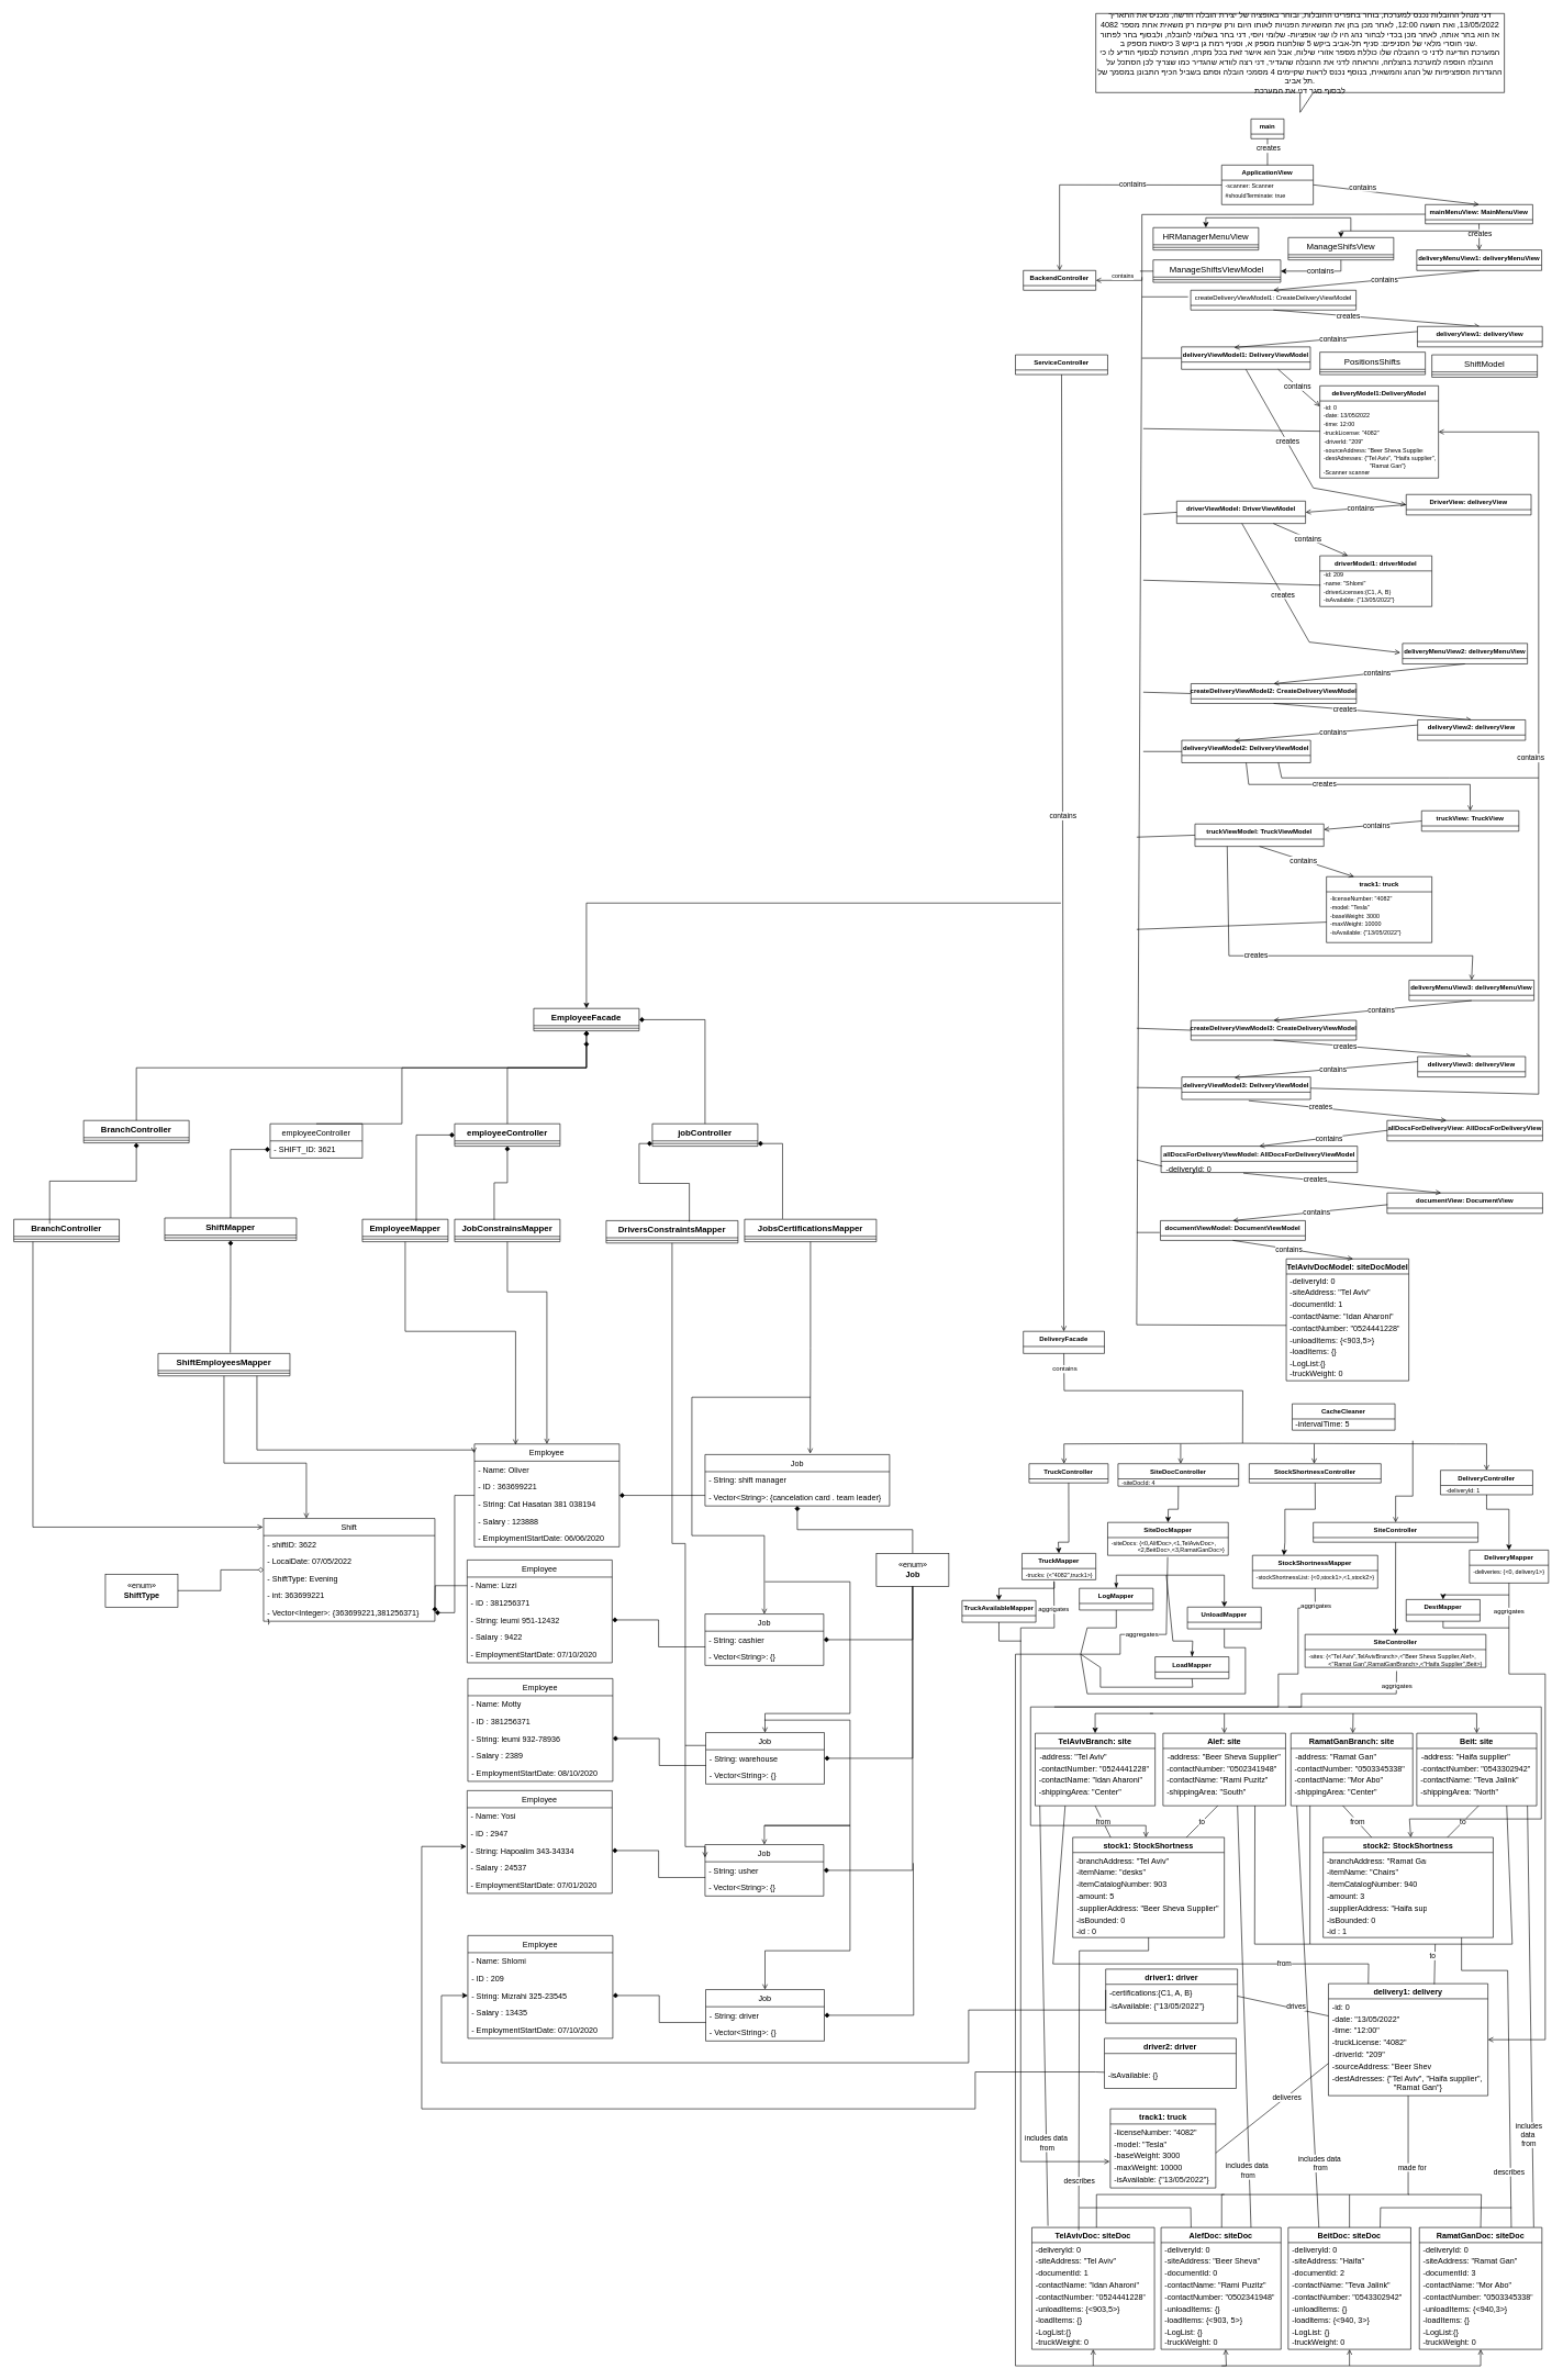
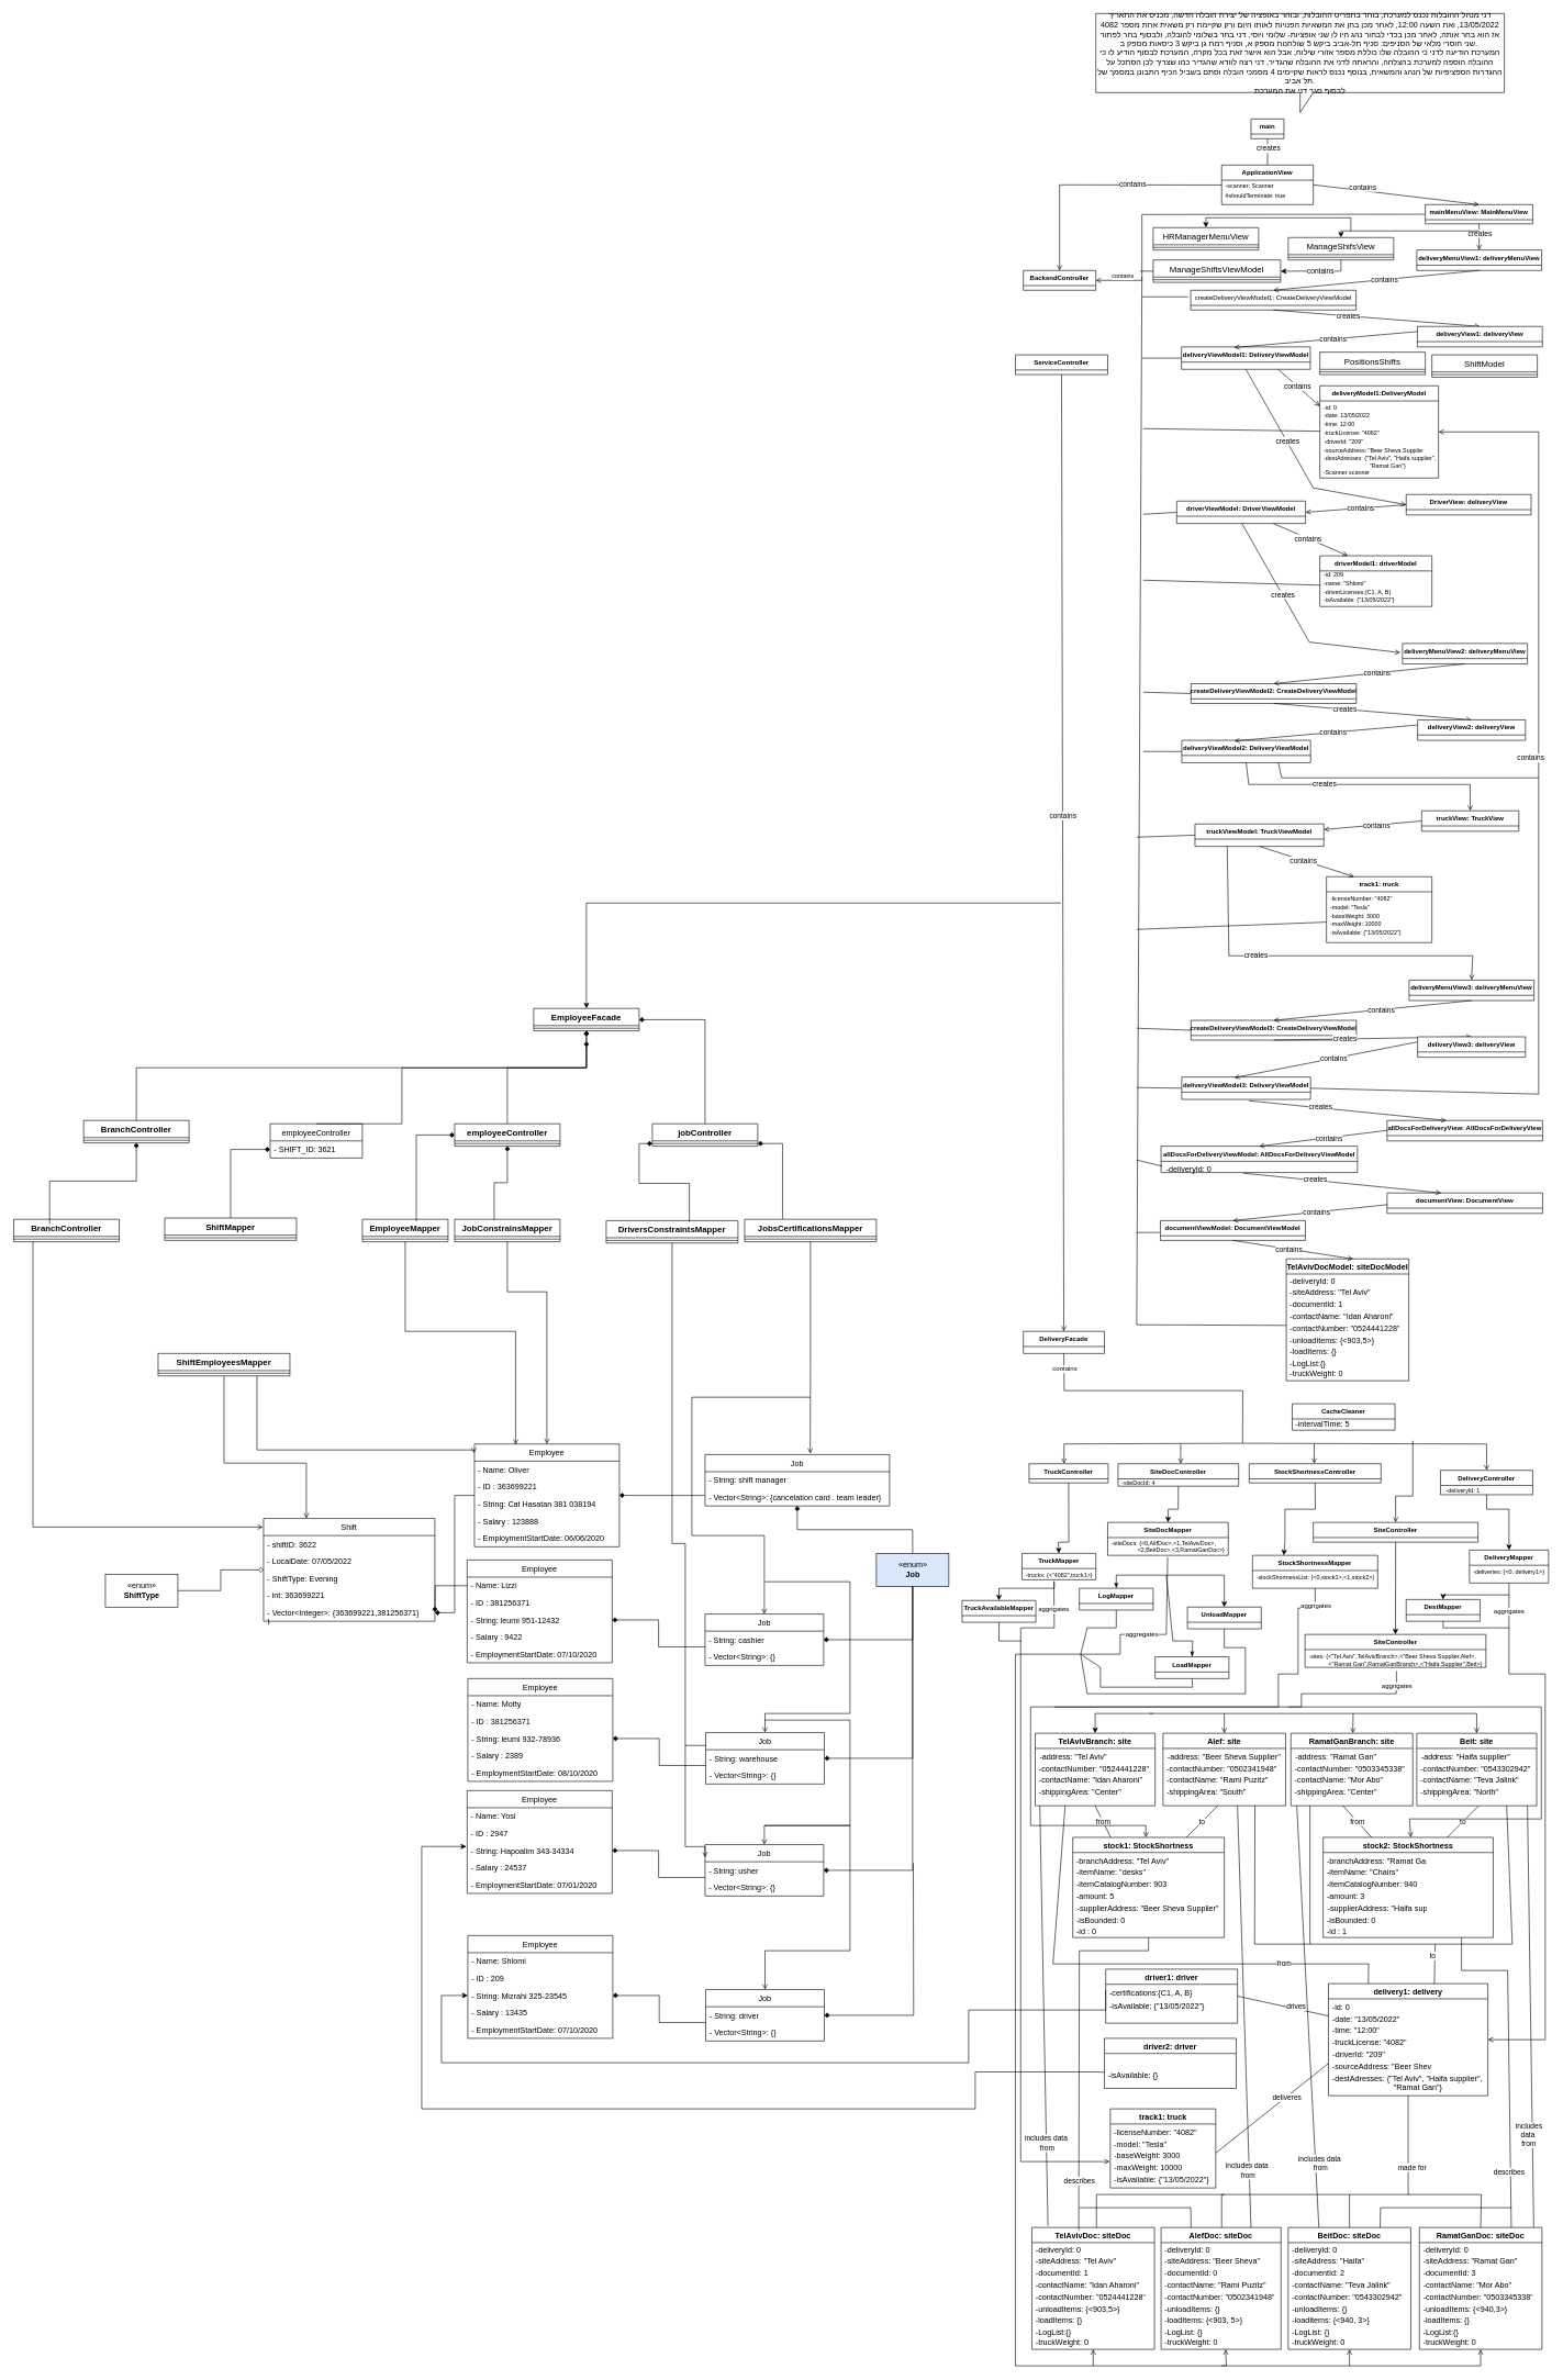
- <mxCell id="243" value="deliveryView3: deliveryView" style="swimlane;fontSize=10;" parent="1" vertex="1"><mxGeometry x="2150.38" y="1603" width="163.62" height="31.04" as="geometry" /></mxCell>
+ <mxCell id="243" value="deliveryView3: deliveryView" style="swimlane;fontSize=10;" parent="1" vertex="1"><mxGeometry x="2150.38" y="1573" width="163.62" height="31.04" as="geometry" /></mxCell>
- <mxCell id="437" style="edgeStyle=orthogonalEdgeStyle;rounded=0;orthogonalLoop=1;jettySize=auto;html=1;exitX=0.5;exitY=1;exitDx=0;exitDy=0;entryX=0.548;entryY=-0.037;entryDx=0;entryDy=0;entryPerimeter=0;startArrow=diamond;startFill=1;endArrow=none;endFill=0;" edge="1" parent="1" source="438" target="443"><mxGeometry relative="1" as="geometry" /></mxCell>
- <mxCell id="335" value="«enum»&lt;br&gt;&lt;b&gt;Job&lt;/b&gt;" style="html=1;" parent="1" vertex="1"><mxGeometry x="1329" y="2357" width="110" height="50" as="geometry" /></mxCell>
+ <mxCell id="335" value="«enum»&lt;br&gt;&lt;b&gt;Job&lt;/b&gt;" style="html=1;fillColor=#dae8fc;" parent="1" vertex="1"><mxGeometry x="1329" y="2357" width="110" height="50" as="geometry" /></mxCell>
